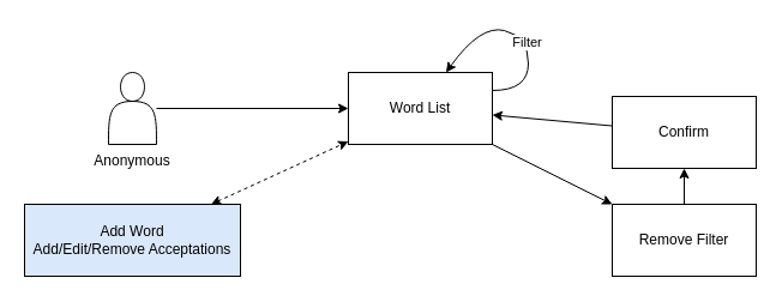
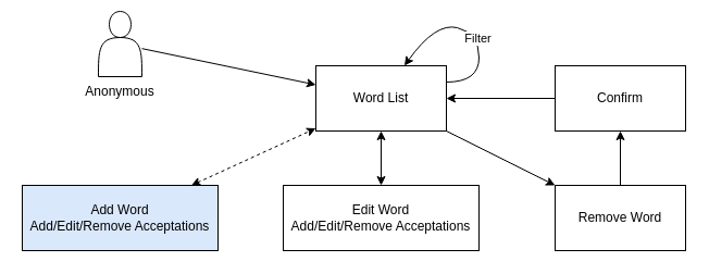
- <mxCell id="2" value="Anonymous" style="shape=actor;whiteSpace=wrap;html=1;labelPosition=center;verticalLabelPosition=bottom;align=center;verticalAlign=top;" vertex="1" parent="1"><mxGeometry x="90" y="60" width="40" height="60" as="geometry" /></mxCell>
+ <mxCell id="2" value="Anonymous" style="shape=actor;whiteSpace=wrap;html=1;labelPosition=center;verticalLabelPosition=bottom;align=center;verticalAlign=top;" vertex="1" parent="1"><mxGeometry x="90" y="10" width="40" height="60" as="geometry" /></mxCell>
- <mxCell id="9" value="Confirm" style="rounded=0;whiteSpace=wrap;html=1;" vertex="1" parent="1"><mxGeometry x="510" y="80" width="120" height="60" as="geometry" /></mxCell>
+ <mxCell id="9" value="Confirm" style="rounded=0;whiteSpace=wrap;html=1;" vertex="1" parent="1"><mxGeometry x="510" y="60" width="120" height="60" as="geometry" /></mxCell>
+ <mxCell id="13" value="" style="endArrow=classic;startArrow=classic;html=1;" edge="1" parent="1" source="12" target="3"><mxGeometry width="50" height="50" relative="1" as="geometry"><mxPoint x="330" y="430" as="sourcePoint" /><mxPoint x="380" y="380" as="targetPoint" /></mxGeometry></mxCell>
+ <mxCell id="12" value="Edit Word&lt;br&gt;Add/Edit/Remove Acceptations" style="rounded=0;whiteSpace=wrap;html=1;" vertex="1" parent="1"><mxGeometry x="260" y="170" width="180" height="60" as="geometry" /></mxCell>
- <mxCell id="4" value="Remove Filter" style="rounded=0;whiteSpace=wrap;html=1;" vertex="1" parent="1"><mxGeometry x="510" y="170" width="120" height="60" as="geometry" /></mxCell>
+ <mxCell id="4" value="Remove Word" style="rounded=0;whiteSpace=wrap;html=1;" vertex="1" parent="1"><mxGeometry x="510" y="170" width="120" height="60" as="geometry" /></mxCell>
